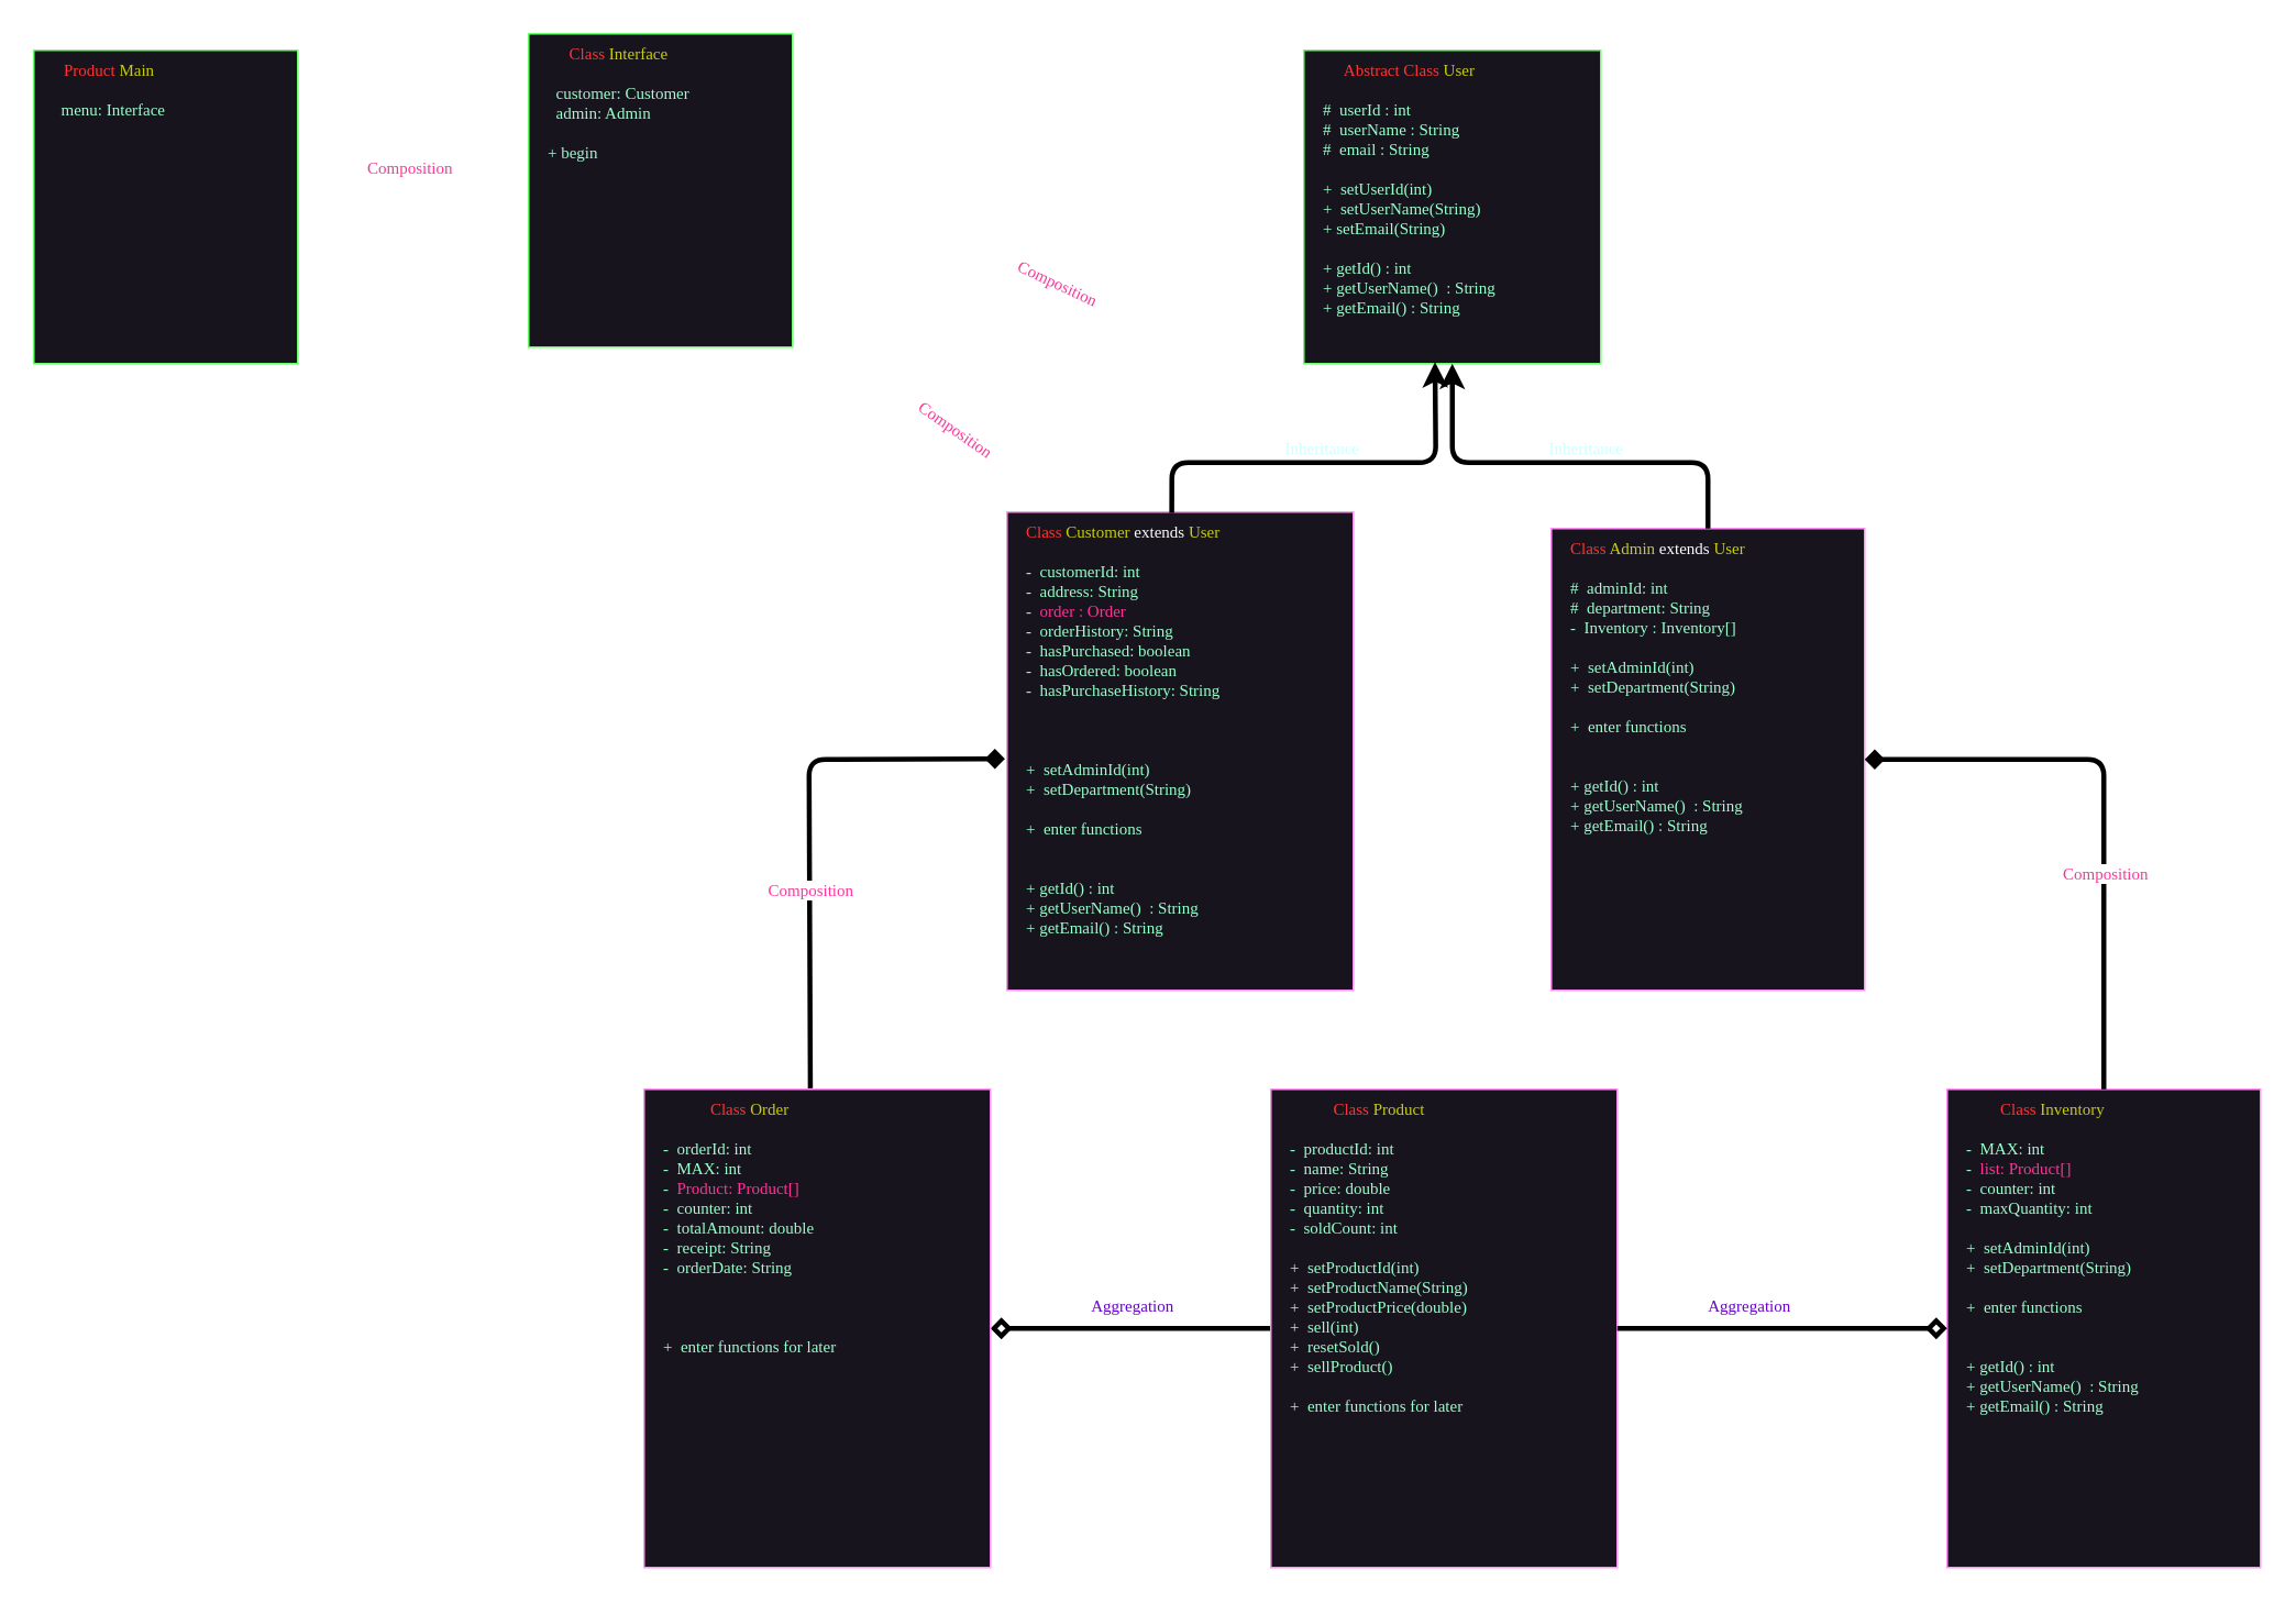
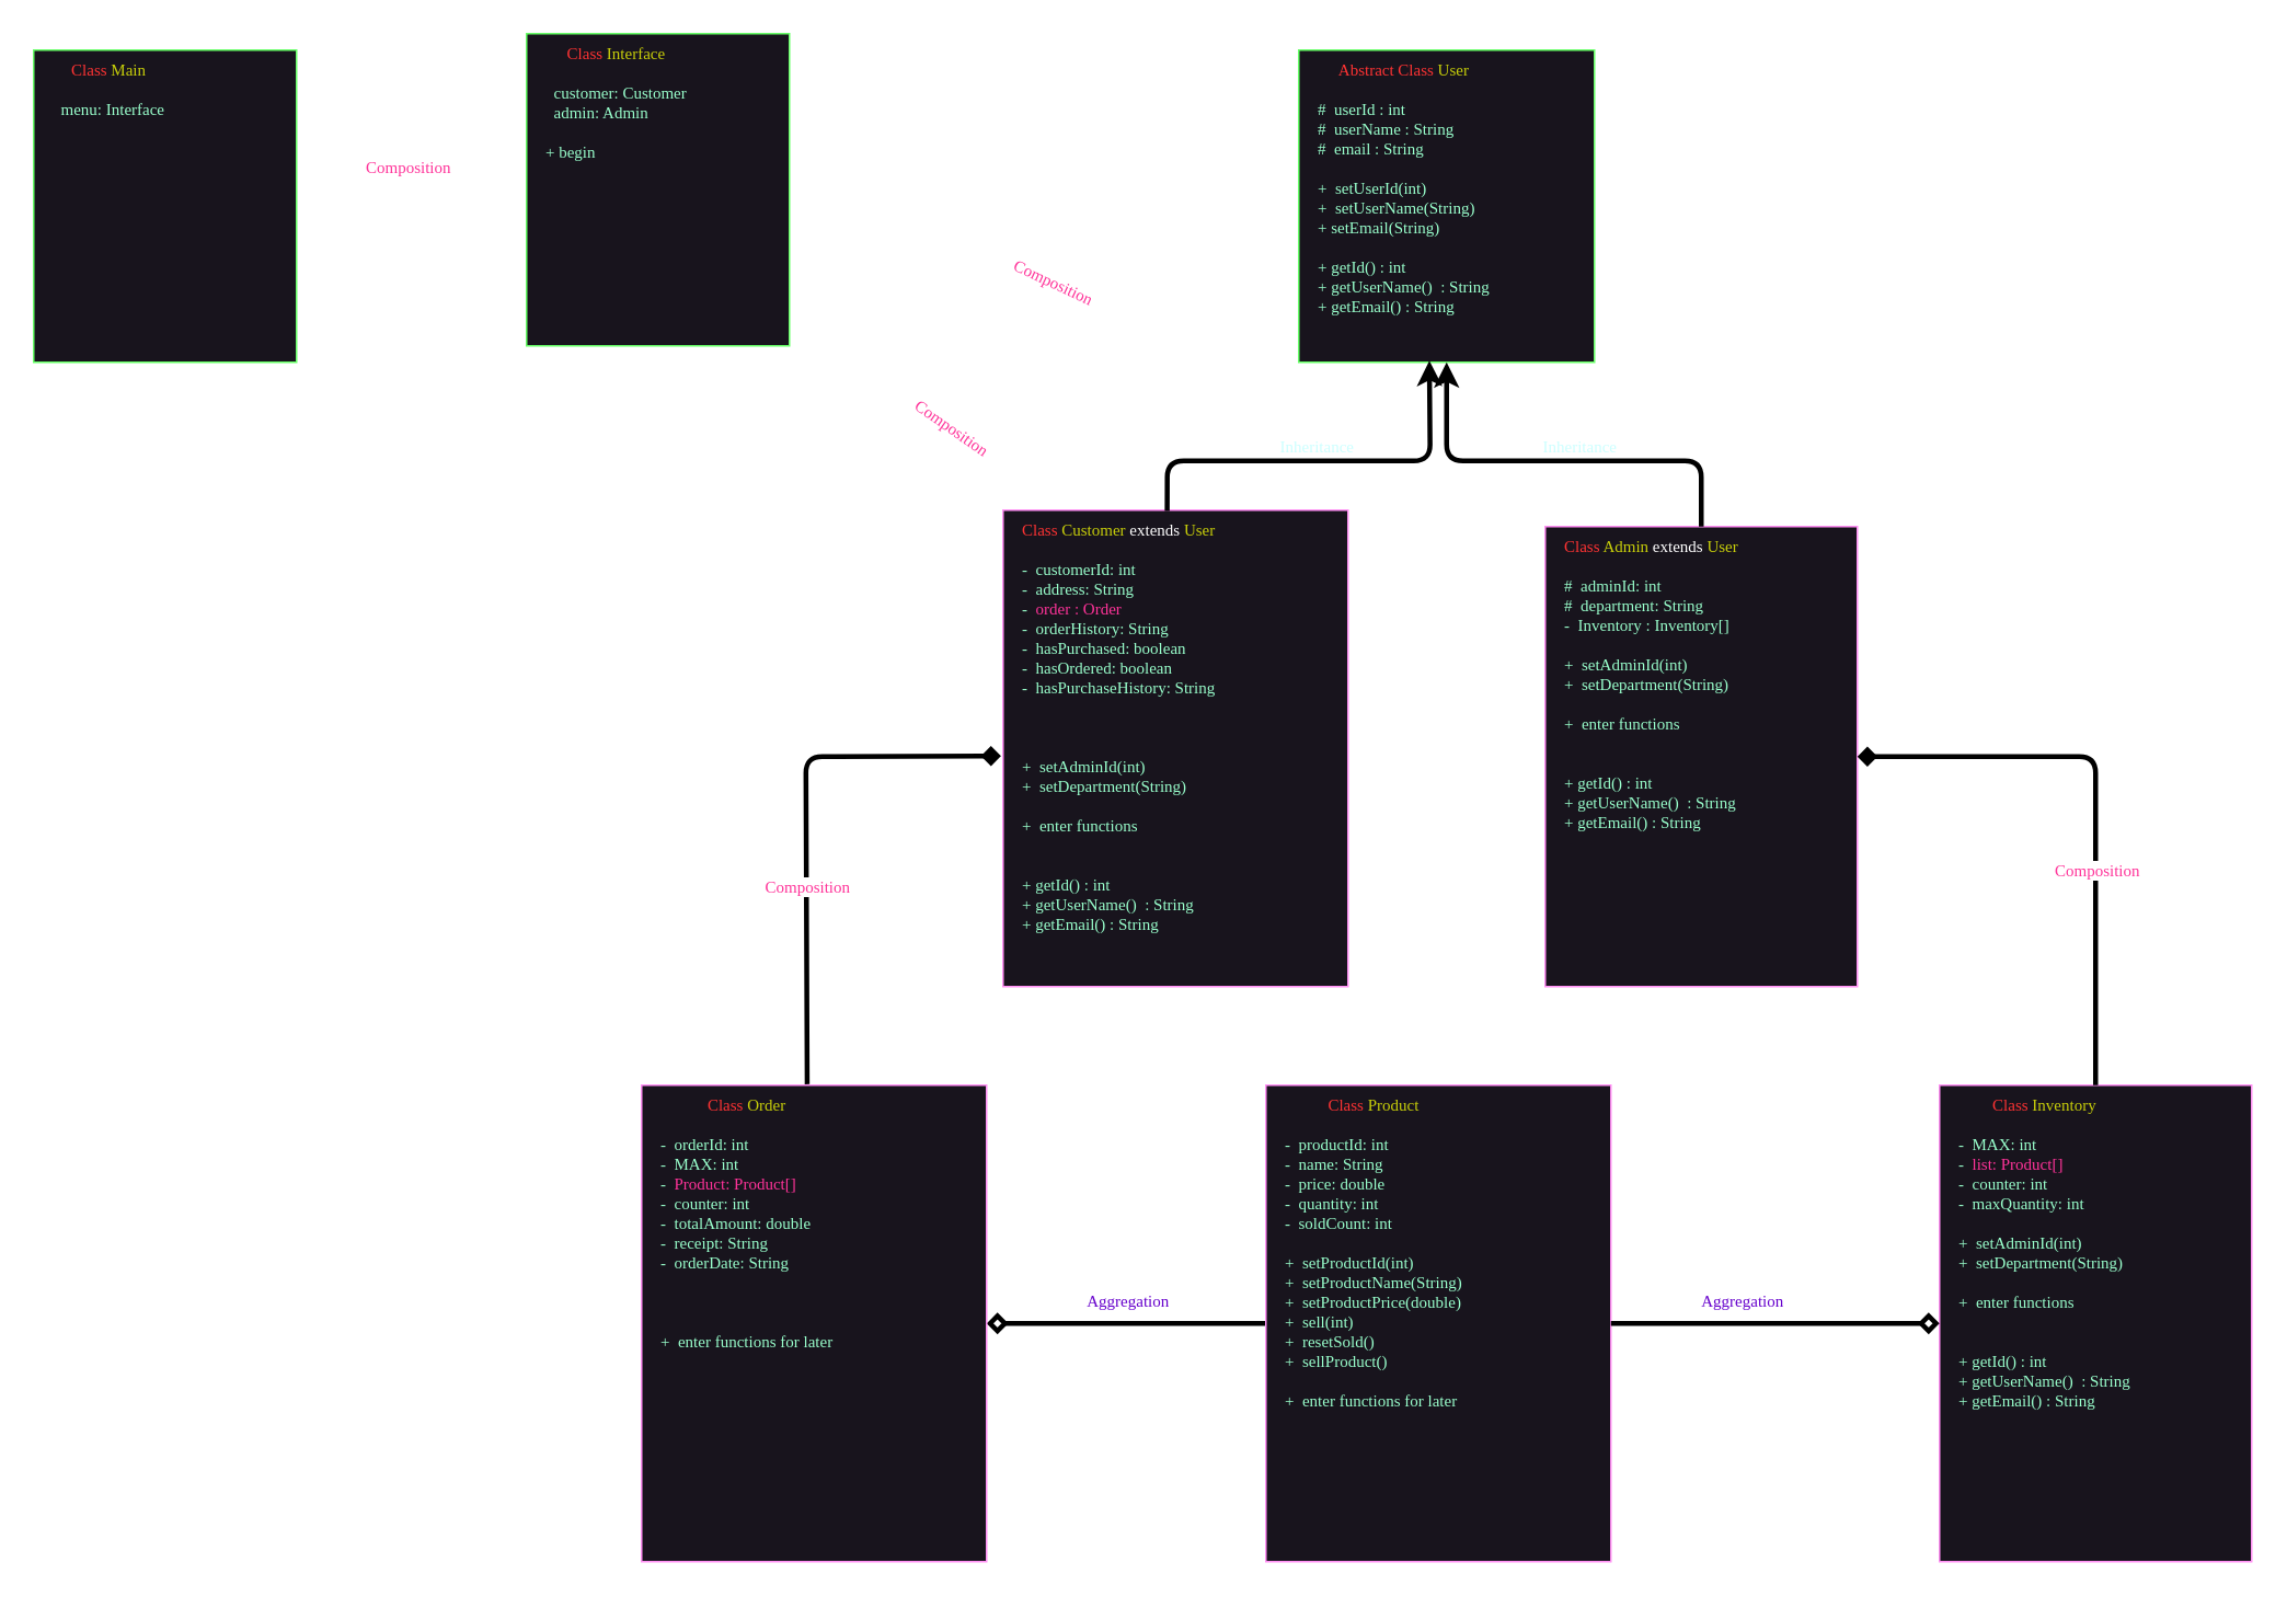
- <mxCell id="27" value="&lt;div style=&quot;text-align: center; font-size: 10px;&quot;&gt;&lt;span style=&quot;background-color: initial; font-size: 10px;&quot;&gt;&lt;font color=&quot;#ff3333&quot; style=&quot;font-size: 10px;&quot;&gt;Product &lt;/font&gt;&lt;font color=&quot;#c8cf0a&quot; style=&quot;font-size: 10px;&quot;&gt;Main&lt;/font&gt;&lt;/span&gt;&lt;/div&gt;&lt;div style=&quot;text-align: center; font-size: 10px;&quot;&gt;&lt;br style=&quot;font-size: 10px;&quot;&gt;&lt;/div&gt;&lt;font color=&quot;#99ffcc&quot;&gt;&amp;nbsp; menu: Interface&lt;br&gt;&lt;/font&gt;" style="html=1;align=left;horizontal=1;verticalAlign=top;spacingLeft=10;strokeColor=#66FF66;strokeWidth=1;fillColor=#18141d;fontColor=#333333;fillStyle=auto;gradientColor=none;gradientDirection=south;fontFamily=Lucida Console;fontSize=10;fontStyle=0;whiteSpace=wrap;labelBorderColor=none;" vertex="1" parent="1"><mxGeometry x="20" y="30" width="160" height="190" as="geometry" /></mxCell>
+ <mxCell id="27" value="&lt;div style=&quot;text-align: center; font-size: 10px;&quot;&gt;&lt;span style=&quot;background-color: initial; font-size: 10px;&quot;&gt;&lt;font color=&quot;#ff3333&quot; style=&quot;font-size: 10px;&quot;&gt;Class &lt;/font&gt;&lt;font color=&quot;#c8cf0a&quot; style=&quot;font-size: 10px;&quot;&gt;Main&lt;/font&gt;&lt;/span&gt;&lt;/div&gt;&lt;div style=&quot;text-align: center; font-size: 10px;&quot;&gt;&lt;br style=&quot;font-size: 10px;&quot;&gt;&lt;/div&gt;&lt;font color=&quot;#99ffcc&quot;&gt;&amp;nbsp; menu: Interface&lt;br&gt;&lt;/font&gt;" style="html=1;align=left;horizontal=1;verticalAlign=top;spacingLeft=10;strokeColor=#66FF66;strokeWidth=1;fillColor=#18141d;fontColor=#333333;fillStyle=auto;gradientColor=none;gradientDirection=south;fontFamily=Lucida Console;fontSize=10;fontStyle=0;whiteSpace=wrap;labelBorderColor=none;" vertex="1" parent="1"><mxGeometry x="20" y="30" width="160" height="190" as="geometry" /></mxCell>
